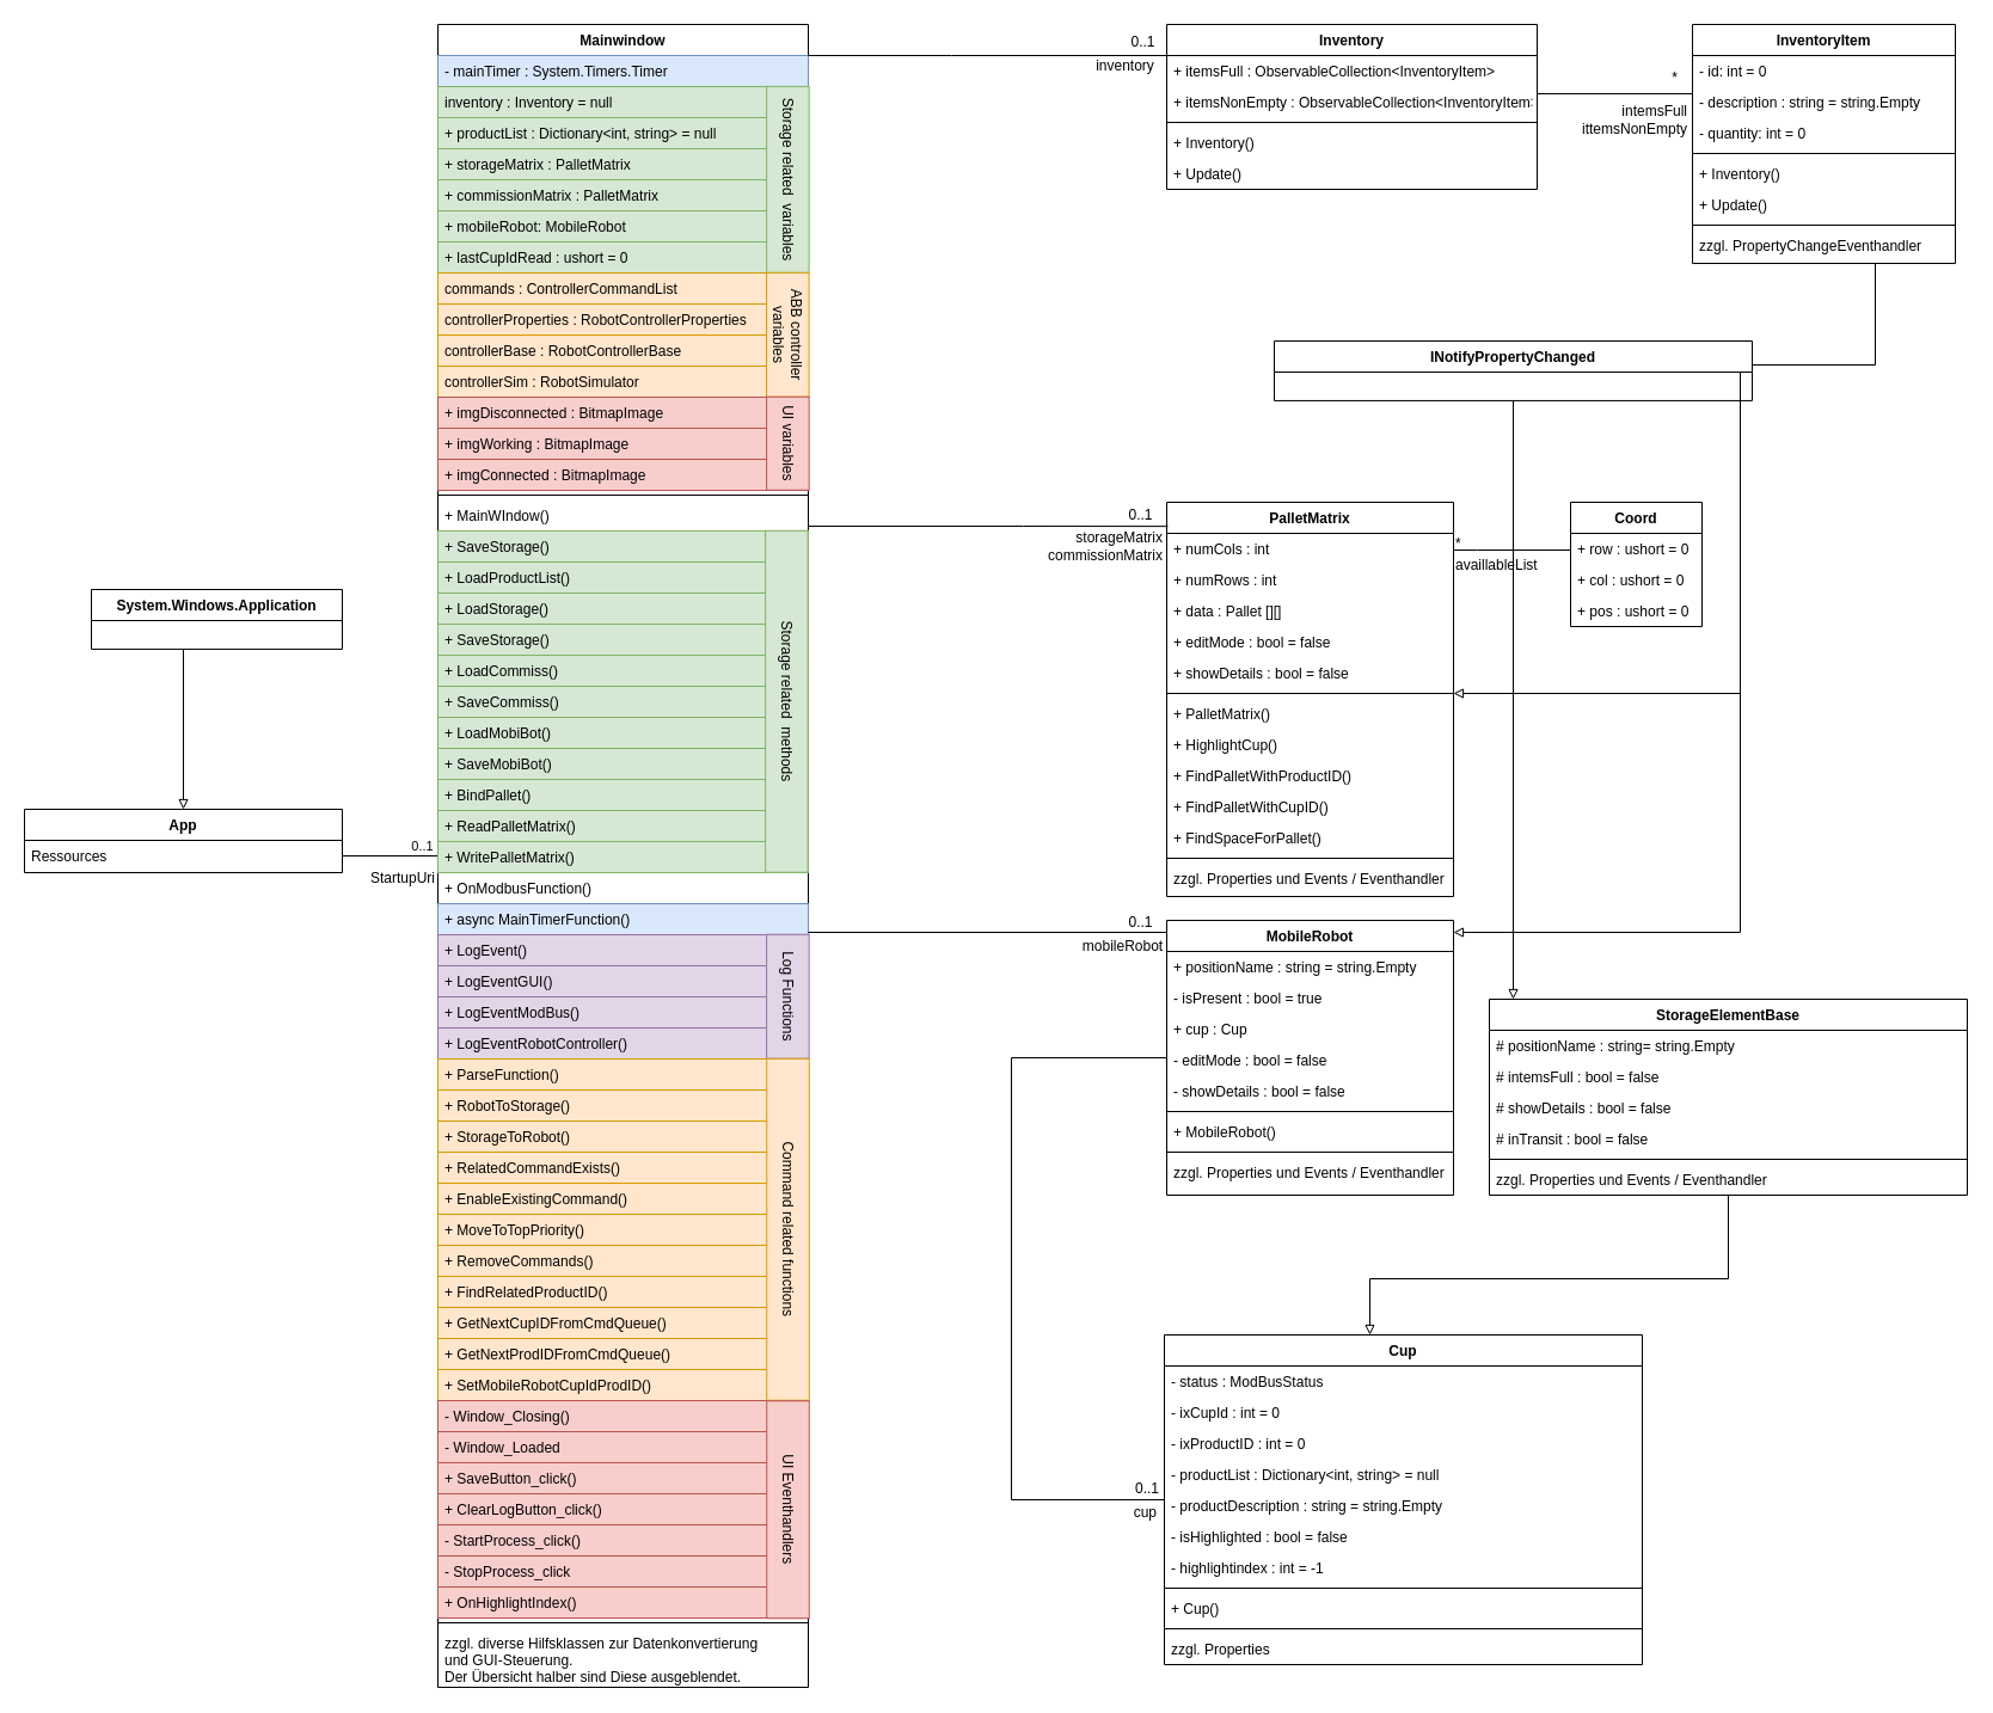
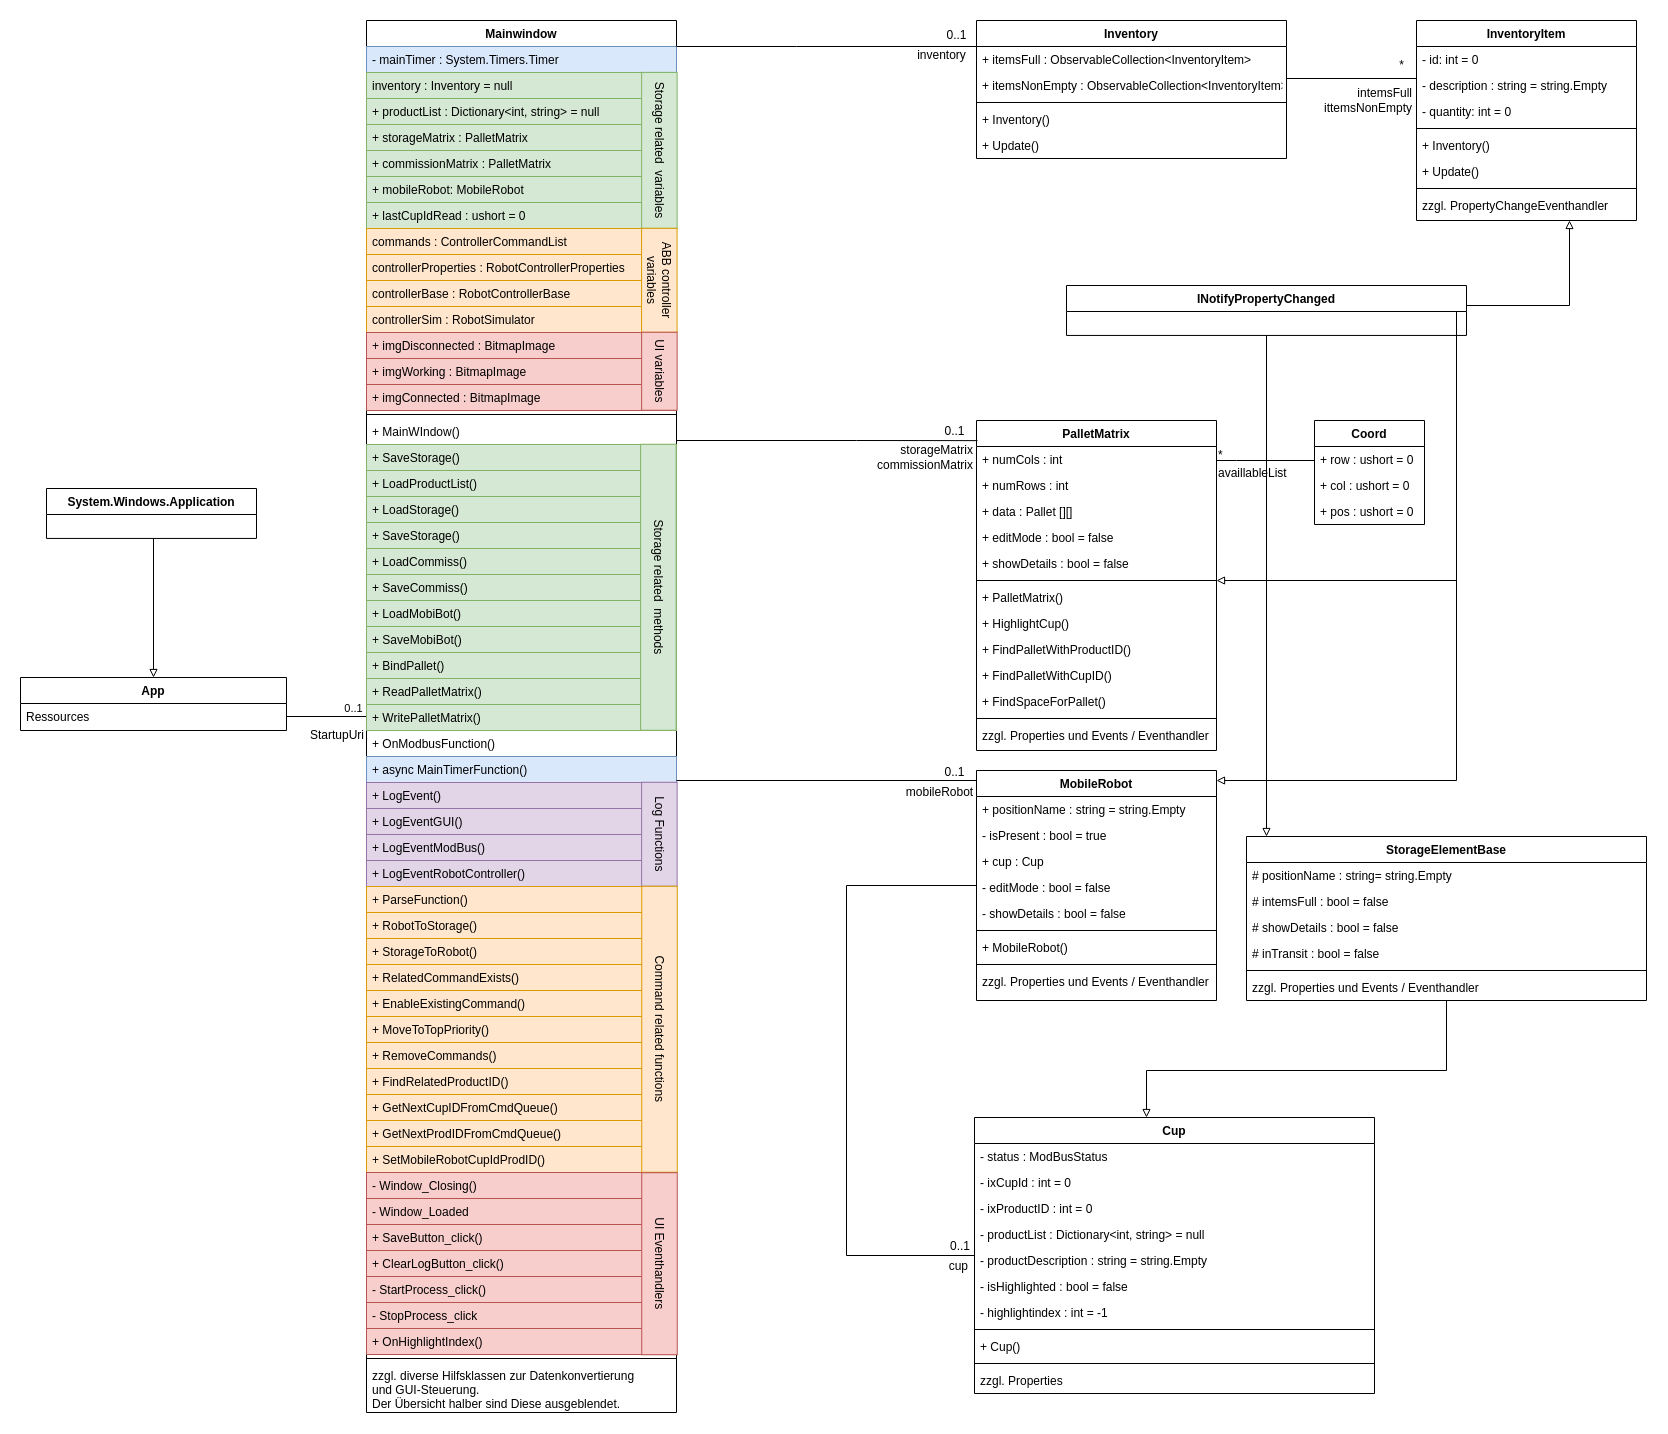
- <mxCell id="131" style="edgeStyle=orthogonalEdgeStyle;rounded=0;orthogonalLoop=1;jettySize=auto;html=1;exitX=1;exitY=0.5;exitDx=0;exitDy=0;endArrow=none;endFill=0;" edge="1" parent="1" source="134" target="75"><mxGeometry relative="1" as="geometry"><Array as="points"><mxPoint x="1569" y="305" /></Array></mxGeometry></mxCell>
+ <mxCell id="131" style="edgeStyle=orthogonalEdgeStyle;rounded=0;orthogonalLoop=1;jettySize=auto;html=1;exitX=1;exitY=0.5;exitDx=0;exitDy=0;endArrow=block;endFill=0;" edge="1" parent="1" source="134" target="75"><mxGeometry relative="1" as="geometry"><Array as="points"><mxPoint x="1569" y="305" /></Array></mxGeometry></mxCell>
- <mxCell id="158" value="System.Windows.Application" style="swimlane;fontStyle=1;align=center;verticalAlign=top;childLayout=stackLayout;horizontal=1;startSize=26;horizontalStack=0;resizeParent=1;resizeLast=0;collapsible=1;marginBottom=0;rounded=0;shadow=0;strokeWidth=1;" vertex="1" parent="1"><mxGeometry x="76" y="493" width="210" height="49.94" as="geometry"><mxRectangle x="130" y="380" width="160" height="26" as="alternateBounds" /></mxGeometry></mxCell>
+ <mxCell id="158" value="System.Windows.Application" style="swimlane;fontStyle=1;align=center;verticalAlign=top;childLayout=stackLayout;horizontal=1;startSize=26;horizontalStack=0;resizeParent=1;resizeLast=0;collapsible=1;marginBottom=0;rounded=0;shadow=0;strokeWidth=1;" vertex="1" parent="1"><mxGeometry x="46" y="488" width="210" height="49.94" as="geometry"><mxRectangle x="130" y="380" width="160" height="26" as="alternateBounds" /></mxGeometry></mxCell>
